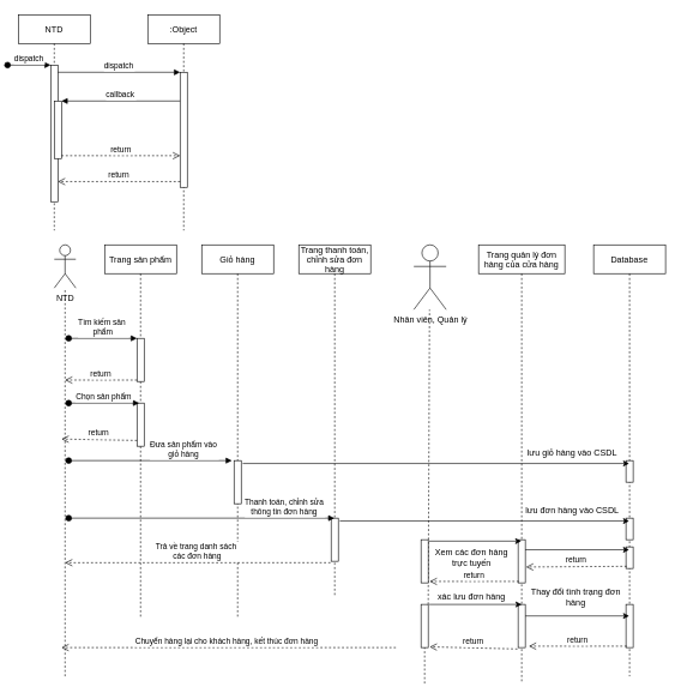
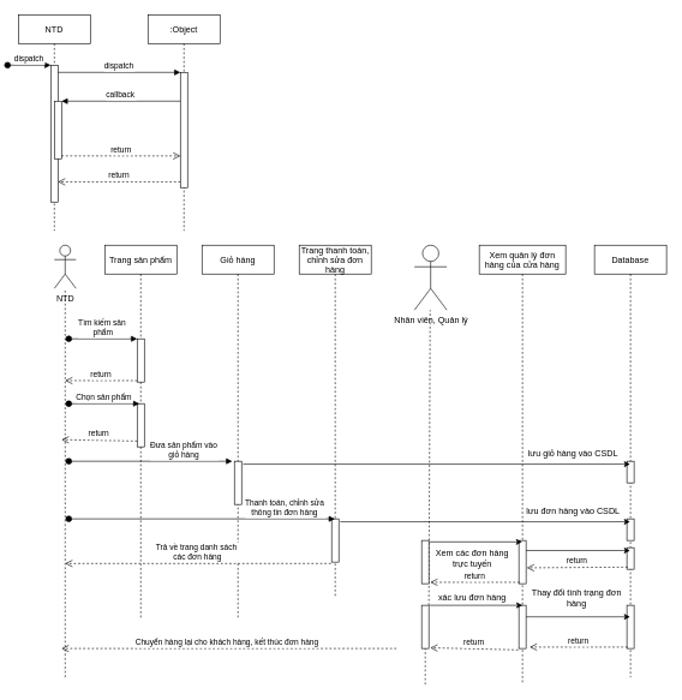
- <mxCell id="29" value="Trang quản lý đơn&#10;hàng của cửa hàng" style="shape=umlLifeline;perimeter=lifelinePerimeter;container=1;collapsible=0;recursiveResize=0;rounded=0;shadow=0;strokeWidth=1;" vertex="1" parent="1"><mxGeometry x="660" y="340" width="120" height="610" as="geometry" /></mxCell>
+ <mxCell id="29" value="Xem quản lý đơn&#10;hàng của cửa hàng" style="shape=umlLifeline;perimeter=lifelinePerimeter;container=1;collapsible=0;recursiveResize=0;rounded=0;shadow=0;strokeWidth=1;" vertex="1" parent="1"><mxGeometry x="660" y="340" width="120" height="610" as="geometry" /></mxCell>
